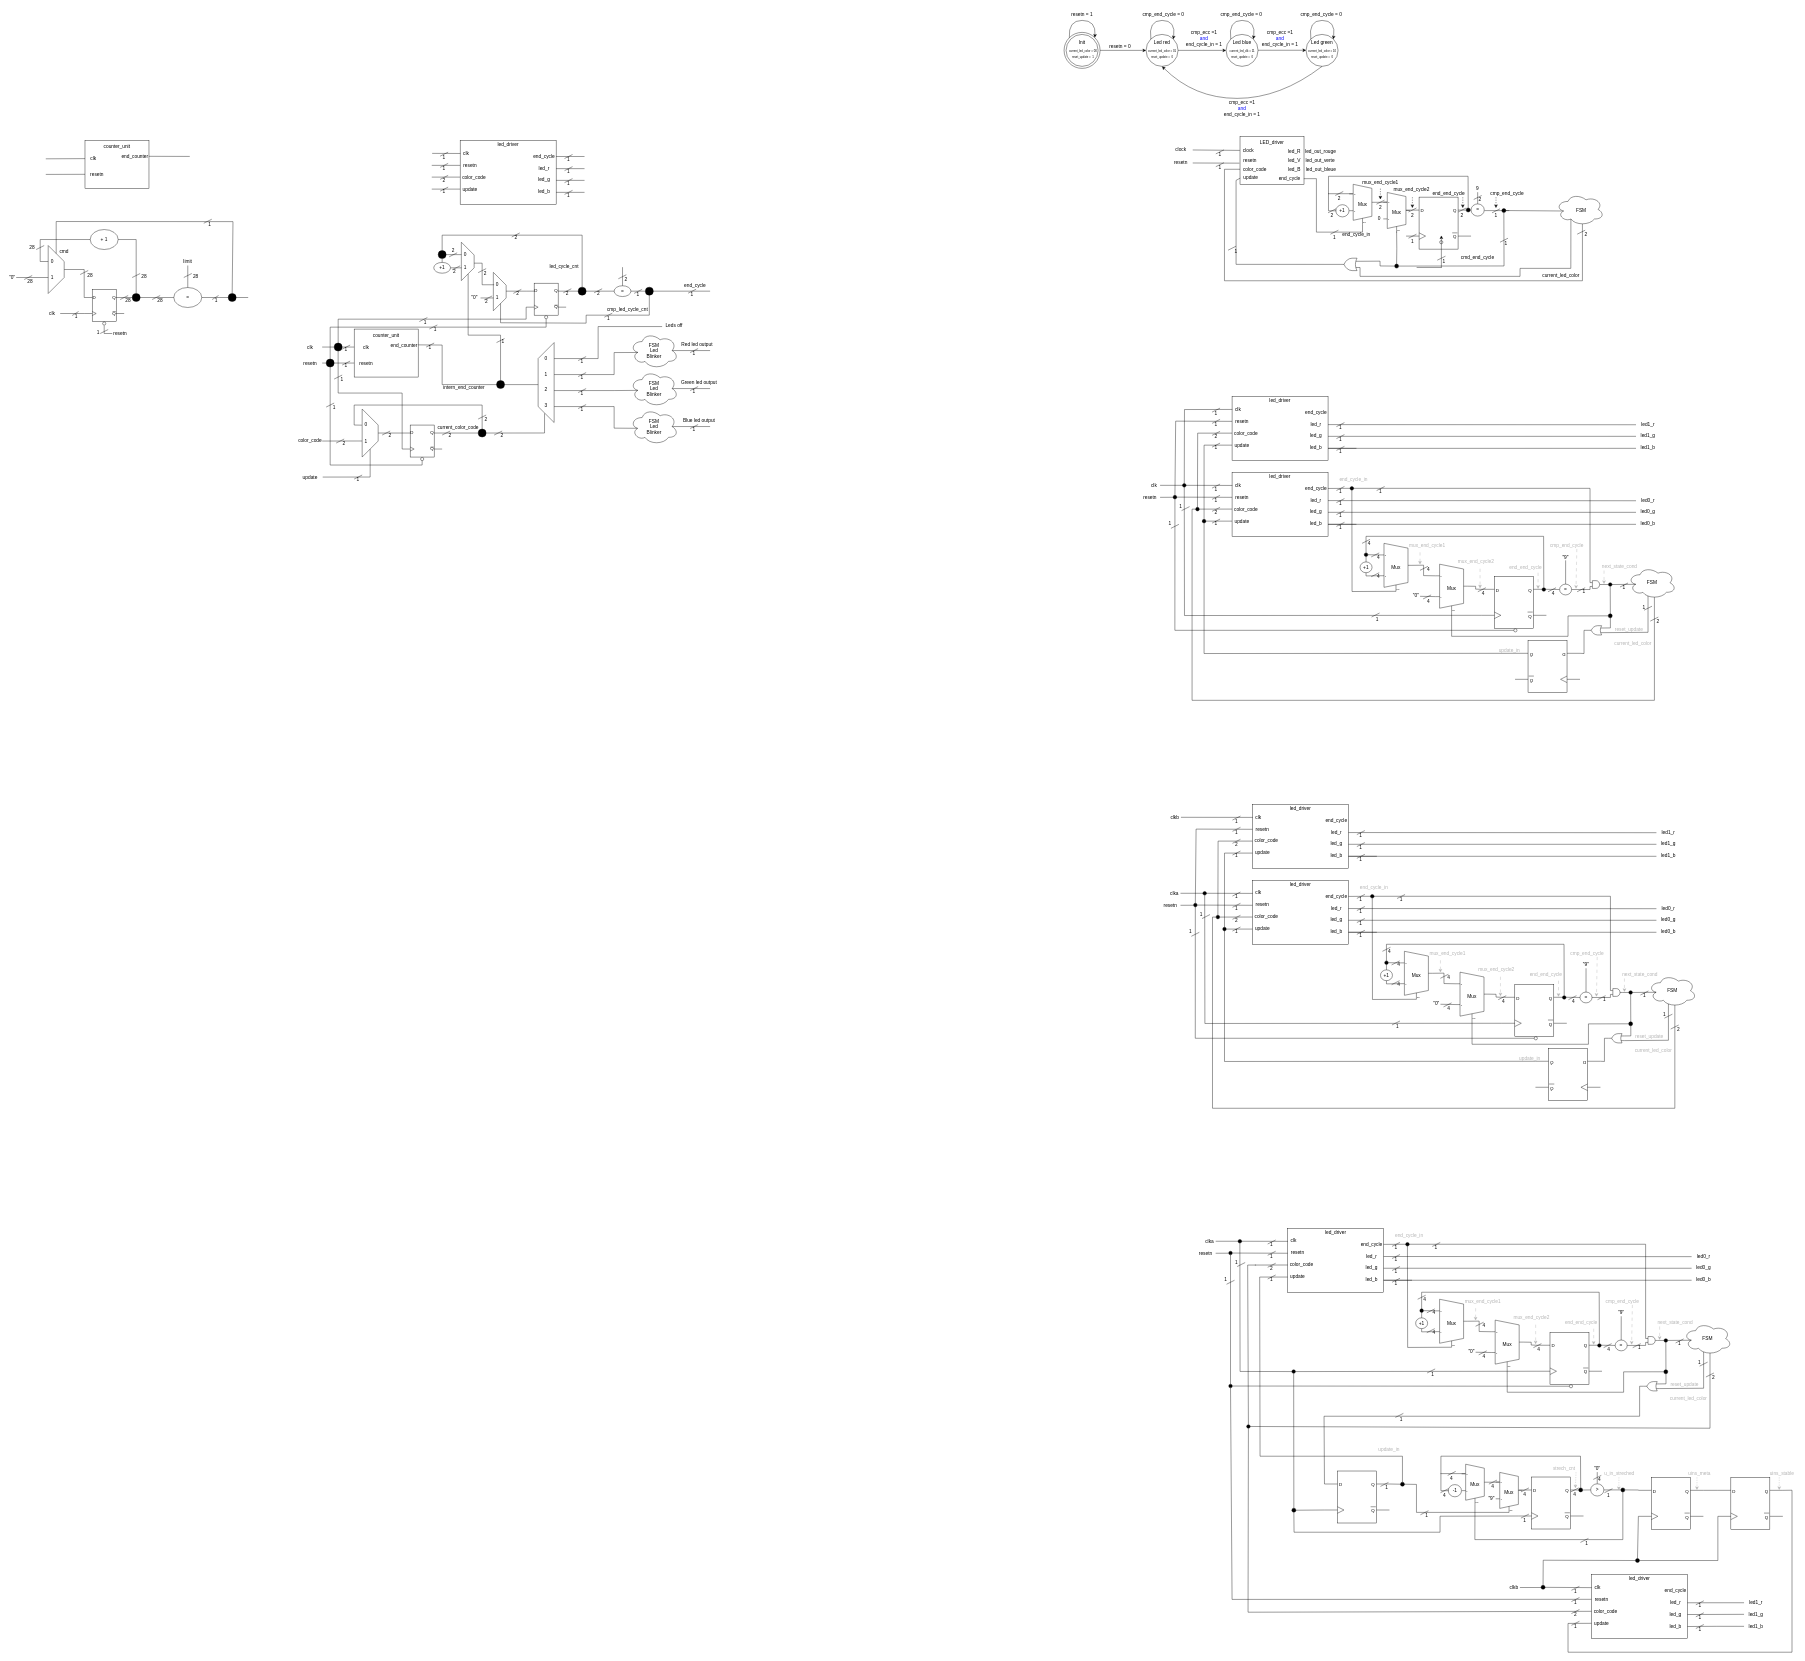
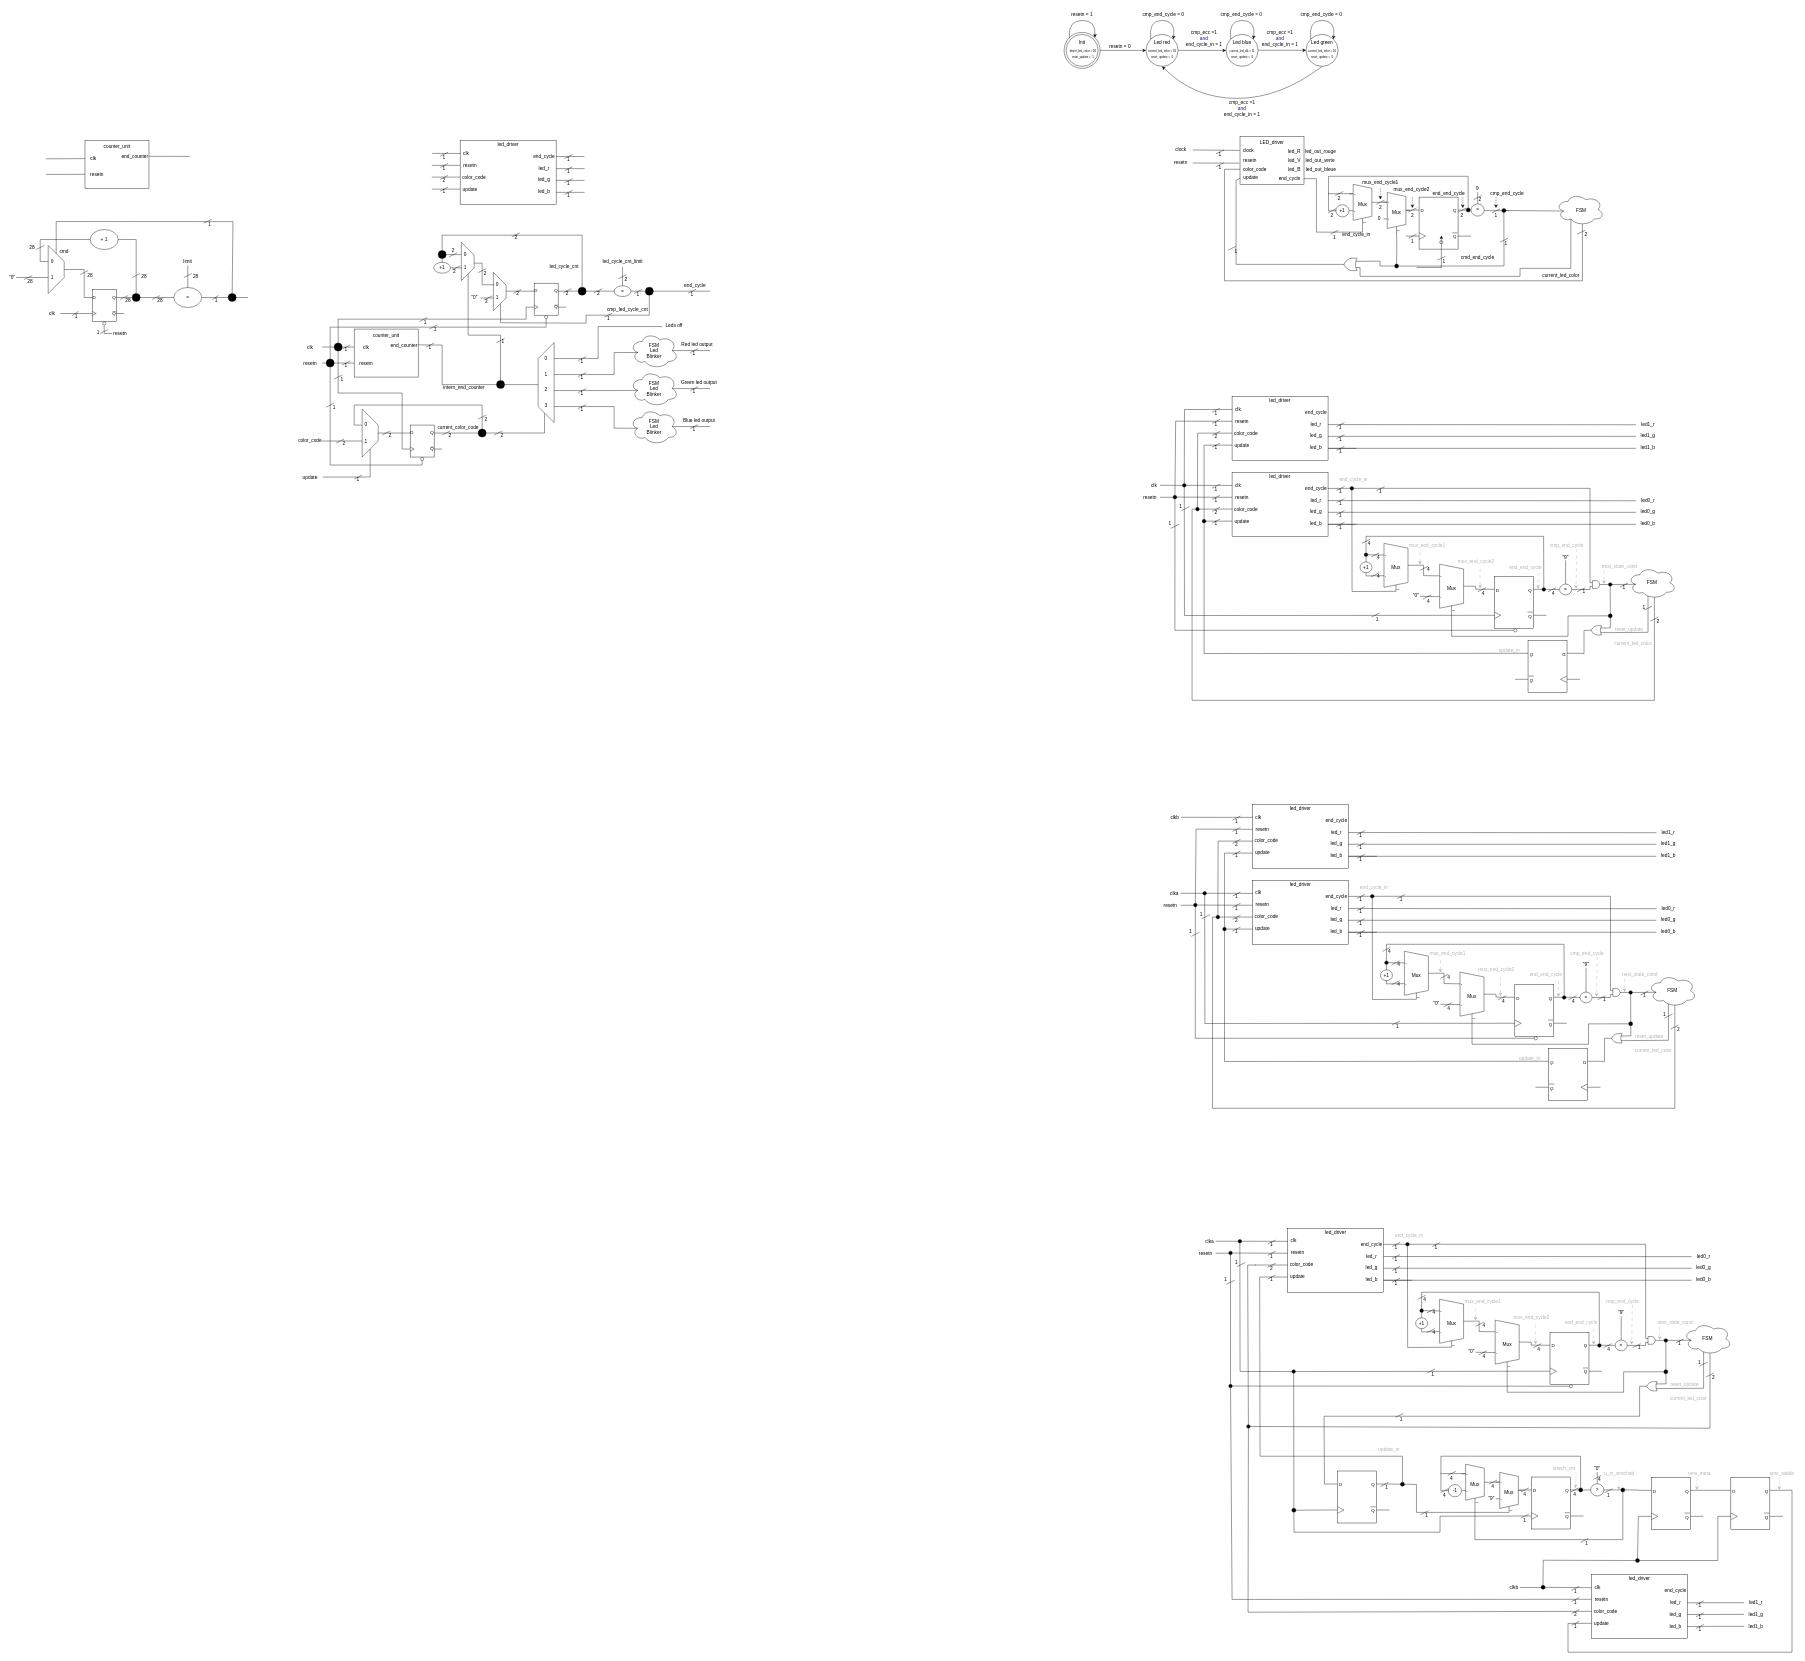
- <mxCell id="519" value="&lt;font style=&quot;font-size: 7px;&quot;&gt;current_led_color = 00&lt;/font&gt;" style="text;html=1;strokeColor=none;fillColor=none;align=center;verticalAlign=middle;whiteSpace=wrap;rounded=0;" parent="1" vertex="1"><mxGeometry x="2665" y="115" width="85" height="20" as="geometry" /></mxCell>
+ <mxCell id="519" value="&lt;font style=&quot;font-size: 7px;&quot;&gt;driver_led_color = 00&lt;/font&gt;" style="text;html=1;strokeColor=none;fillColor=none;align=center;verticalAlign=middle;whiteSpace=wrap;rounded=0;" parent="1" vertex="1"><mxGeometry x="2665" y="115" width="85" height="20" as="geometry" /></mxCell>
+ <mxCell id="225" value="led_cycle_cnt_limit" style="text;html=1;strokeColor=none;fillColor=none;align=center;verticalAlign=middle;whiteSpace=wrap;rounded=0;" parent="98" vertex="1"><mxGeometry x="755.5" y="55.32" width="111" height="30" as="geometry" /></mxCell>
